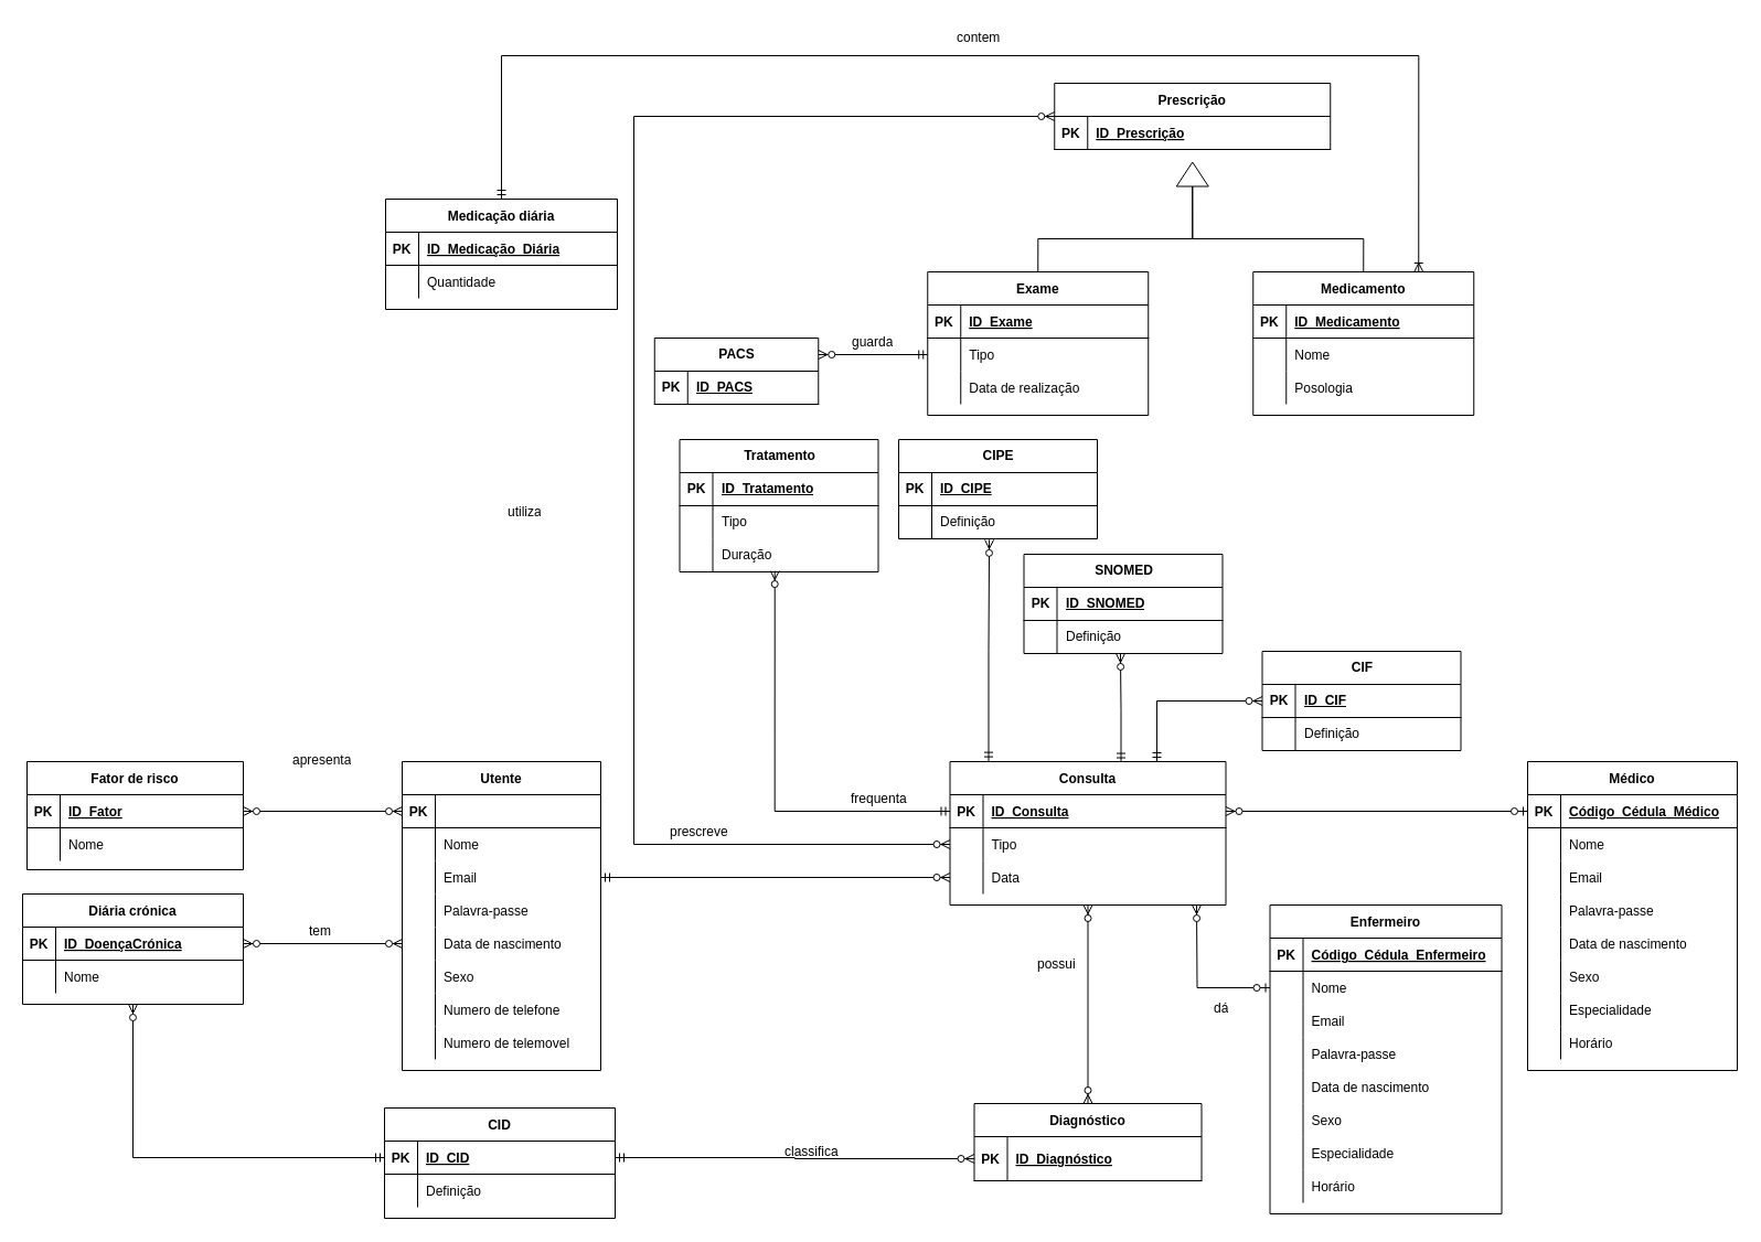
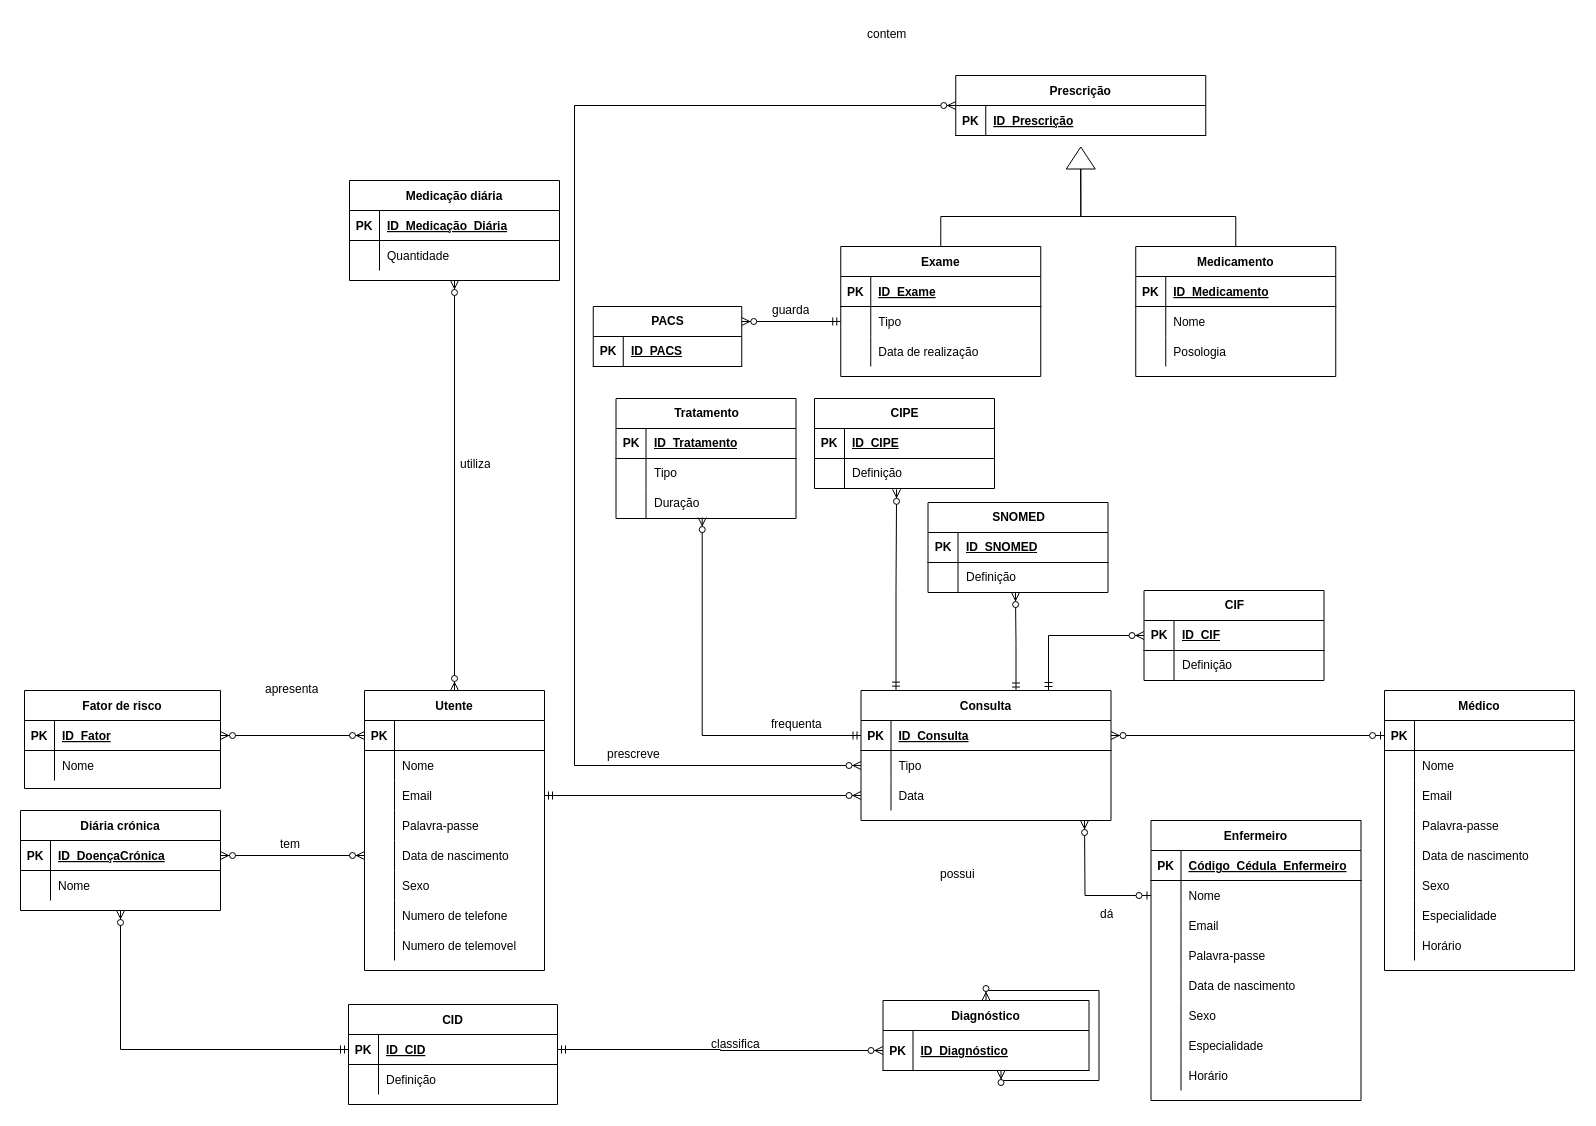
- <mxCell id="146" value="" style="edgeStyle=orthogonalEdgeStyle;fontSize=12;html=1;endArrow=ERoneToMany;startArrow=ERmandOne;rounded=0;exitX=0.5;exitY=0;exitDx=0;exitDy=0;entryX=0.75;entryY=0;entryDx=0;entryDy=0;" parent="1" source="6" target="65" edge="1"><mxGeometry width="100" height="100" relative="1" as="geometry"><mxPoint x="874" y="480" as="sourcePoint" /><mxPoint x="1274" y="430" as="targetPoint" /><Array as="points"><mxPoint x="454" y="50" /><mxPoint x="1285" y="50" /></Array></mxGeometry></mxCell>
+ <mxCell id="140" value="" style="edgeStyle=orthogonalEdgeStyle;fontSize=12;html=1;endArrow=ERzeroToMany;endFill=1;startArrow=ERzeroToMany;rounded=0;entryX=0.5;entryY=1;entryDx=0;entryDy=0;exitX=0.5;exitY=0;exitDx=0;exitDy=0;" parent="1" source="20" target="6" edge="1"><mxGeometry width="100" height="100" relative="1" as="geometry"><mxPoint x="724" y="740" as="sourcePoint" /><mxPoint x="824" y="640" as="targetPoint" /><Array as="points"><mxPoint x="454" y="280" /></Array></mxGeometry></mxCell>
- <mxCell id="88" value="Código_Cédula_Médico" style="shape=partialRectangle;overflow=hidden;connectable=0;fillColor=none;top=0;left=0;bottom=0;right=0;align=left;spacingLeft=6;fontStyle=5;" parent="86" vertex="1"><mxGeometry x="30" width="160" height="30" as="geometry"><mxRectangle width="160" height="30" as="alternateBounds" /></mxGeometry></mxCell>
- <mxCell id="137" value="" style="edgeStyle=orthogonalEdgeStyle;fontSize=12;html=1;endArrow=ERzeroToMany;endFill=1;startArrow=ERzeroToMany;rounded=0;exitX=0.5;exitY=0;exitDx=0;exitDy=0;entryX=0.5;entryY=1;entryDx=0;entryDy=0;" parent="1" source="61" target="51" edge="1"><mxGeometry width="100" height="100" relative="1" as="geometry"><mxPoint x="1014" y="960" as="sourcePoint" /><mxPoint x="924" y="820" as="targetPoint" /></mxGeometry></mxCell>
+ <mxCell id="137" value="" style="edgeStyle=orthogonalEdgeStyle;fontSize=12;html=1;endArrow=ERzeroToMany;endFill=1;startArrow=ERzeroToMany;rounded=0;exitX=0.5;exitY=0;exitDx=0;exitDy=0;" parent="1" source="61" target="64" edge="1"><mxGeometry width="100" height="100" relative="1" as="geometry"><mxPoint x="1014" y="960" as="sourcePoint" /><mxPoint x="924" y="820" as="targetPoint" /></mxGeometry></mxCell>
